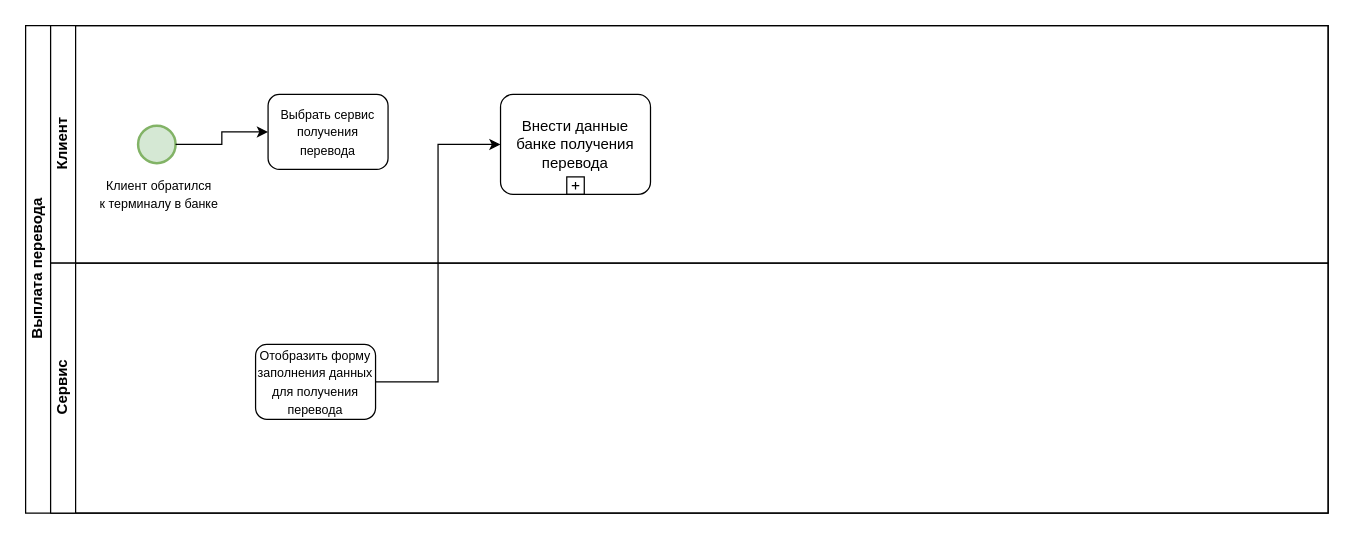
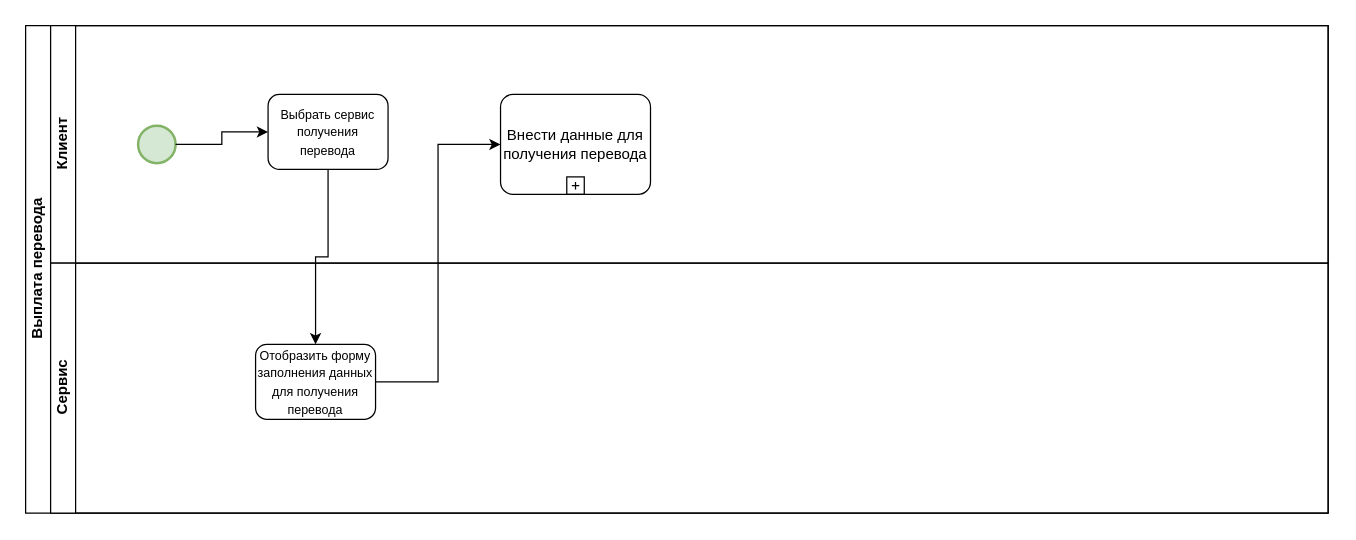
- <mxCell id="8" value="Внести данные банке получения перевода" style="points=[[0.25,0,0],[0.5,0,0],[0.75,0,0],[1,0.25,0],[1,0.5,0],[1,0.75,0],[0.75,1,0],[0.5,1,0],[0.25,1,0],[0,0.75,0],[0,0.5,0],[0,0.25,0]];shape=mxgraph.bpmn.task;whiteSpace=wrap;rectStyle=rounded;size=10;html=1;container=1;expand=0;collapsible=0;taskMarker=abstract;isLoopSub=1;" vertex="1" parent="3"><mxGeometry x="360" y="55" width="120" height="80" as="geometry" /></mxCell>
+ <mxCell id="8" value="Внести данные для получения перевода" style="points=[[0.25,0,0],[0.5,0,0],[0.75,0,0],[1,0.25,0],[1,0.5,0],[1,0.75,0],[0.75,1,0],[0.5,1,0],[0.25,1,0],[0,0.75,0],[0,0.5,0],[0,0.25,0]];shape=mxgraph.bpmn.task;whiteSpace=wrap;rectStyle=rounded;size=10;html=1;container=1;expand=0;collapsible=0;taskMarker=abstract;isLoopSub=1;" vertex="1" parent="3"><mxGeometry x="360" y="55" width="120" height="80" as="geometry" /></mxCell>
- <mxCell id="5" value="&lt;p style=&quot;line-height: 106%;&quot;&gt;&lt;font data-sider-select-id=&quot;1f2a6467-5bed-42fa-9687-dce3af121b29&quot; style=&quot;font-size: 10px;&quot;&gt;Клиент обратился &lt;br&gt;к терминалу в банке&lt;/font&gt;&lt;/p&gt;" style="text;strokeColor=none;align=center;fillColor=none;html=1;verticalAlign=middle;whiteSpace=wrap;rounded=0;perimeterSpacing=0;strokeWidth=1;" vertex="1" parent="3"><mxGeometry x="33.75" y="120" width="106.25" height="30" as="geometry" /></mxCell>
+ <mxCell id="11" style="edgeStyle=orthogonalEdgeStyle;rounded=0;orthogonalLoop=1;jettySize=auto;html=1;" edge="1" parent="2" source="7" target="10"><mxGeometry relative="1" as="geometry" /></mxCell>
